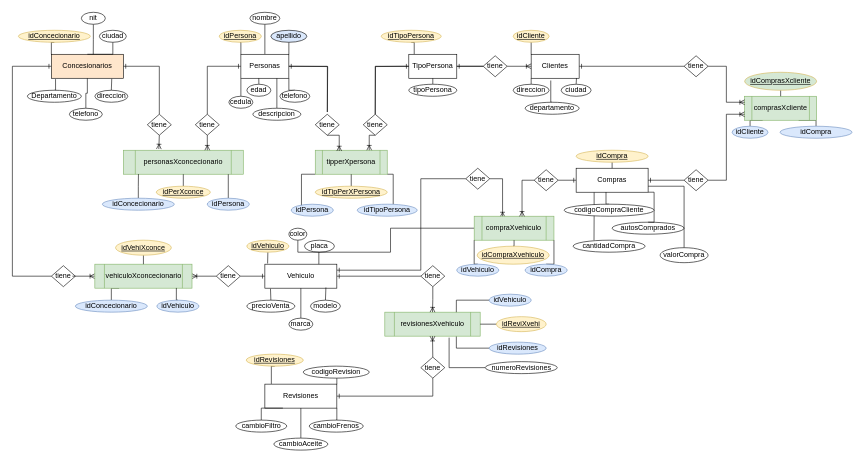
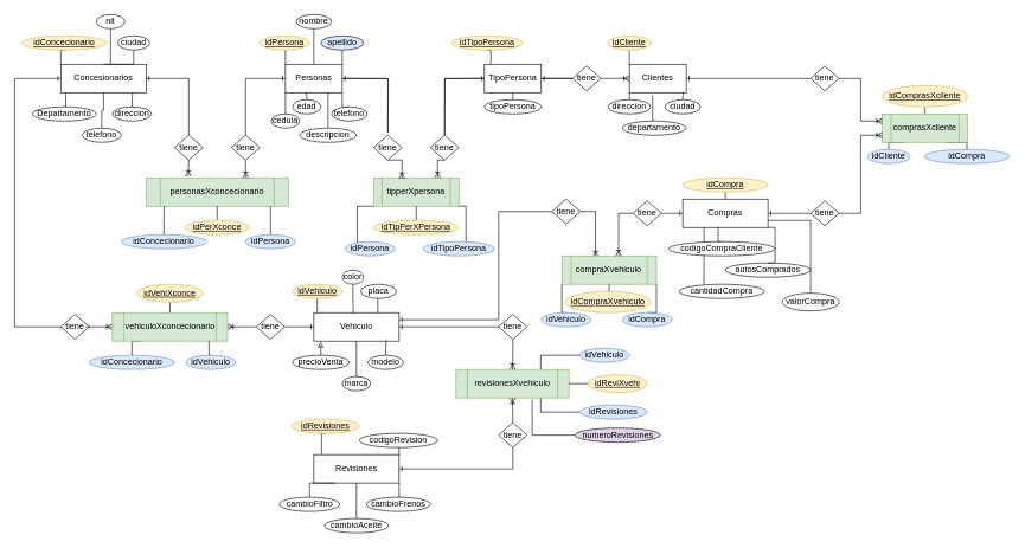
- <mxCell id="63" value="Concesionarios" style="rounded=0;whiteSpace=wrap;html=1;fillColor=#ffe6cc;" vertex="1" parent="1"><mxGeometry x="85" y="90" width="120" height="40" as="geometry" /></mxCell>
+ <mxCell id="63" value="Concesionarios" style="rounded=0;whiteSpace=wrap;html=1;" vertex="1" parent="1"><mxGeometry x="85" y="90" width="120" height="40" as="geometry" /></mxCell>
- <mxCell id="145" value="&lt;u&gt;idComprasXcliente&lt;/u&gt;" style="ellipse;whiteSpace=wrap;html=1;fillColor=#d5e8d4;strokeColor=#d6b656;" vertex="1" parent="1"><mxGeometry x="1241" y="120" width="120" height="30" as="geometry" /></mxCell>
+ <mxCell id="145" value="&lt;u&gt;idComprasXcliente&lt;/u&gt;" style="ellipse;whiteSpace=wrap;html=1;fillColor=#fff2cc;strokeColor=#d6b656;" vertex="1" parent="1"><mxGeometry x="1241" y="120" width="120" height="30" as="geometry" /></mxCell>
- <mxCell id="12" style="edgeStyle=orthogonalEdgeStyle;rounded=0;orthogonalLoop=1;jettySize=auto;html=1;exitX=0.5;exitY=1;exitDx=0;exitDy=0;startArrow=none;startFill=0;endArrow=none;endFill=0;" edge="1" parent="1" source="13" target="152"><mxGeometry relative="1" as="geometry" /></mxCell>
+ <mxCell id="12" style="edgeStyle=orthogonalEdgeStyle;rounded=0;orthogonalLoop=1;jettySize=auto;html=1;exitX=0.5;exitY=1;exitDx=0;exitDy=0;entryX=0.463;entryY=0.024;entryDx=0;entryDy=0;entryPerimeter=0;startArrow=none;startFill=0;endArrow=none;endFill=0;" edge="1" parent="1" source="13" target="5"><mxGeometry relative="1" as="geometry" /></mxCell>
- <mxCell id="14" style="edgeStyle=orthogonalEdgeStyle;rounded=0;orthogonalLoop=1;jettySize=auto;html=1;exitX=0.5;exitY=0;exitDx=0;exitDy=0;entryX=0.078;entryY=1.024;entryDx=0;entryDy=0;entryPerimeter=0;startArrow=none;startFill=0;endArrow=none;endFill=0;" edge="1" parent="1" source="15" target="5"><mxGeometry relative="1" as="geometry" /></mxCell>
+ <mxCell id="14" style="edgeStyle=orthogonalEdgeStyle;rounded=0;orthogonalLoop=1;jettySize=auto;html=1;exitX=0.5;exitY=0;exitDx=0;exitDy=0;entryX=0.078;entryY=1.024;entryDx=0;entryDy=0;entryPerimeter=0;startArrow=none;startFill=0;endArrow=classic;endFill=0;" edge="1" parent="1" source="15" target="5"><mxGeometry relative="1" as="geometry" /></mxCell>
- <mxCell id="60" value="numeroRevisiones" style="ellipse;whiteSpace=wrap;html=1;" vertex="1" parent="1"><mxGeometry x="808.5" y="602.5" width="120" height="20" as="geometry" /></mxCell>
+ <mxCell id="60" value="numeroRevisiones" style="ellipse;whiteSpace=wrap;html=1;fillColor=#e1d5e7;" vertex="1" parent="1"><mxGeometry x="808.5" y="602.5" width="120" height="20" as="geometry" /></mxCell>
